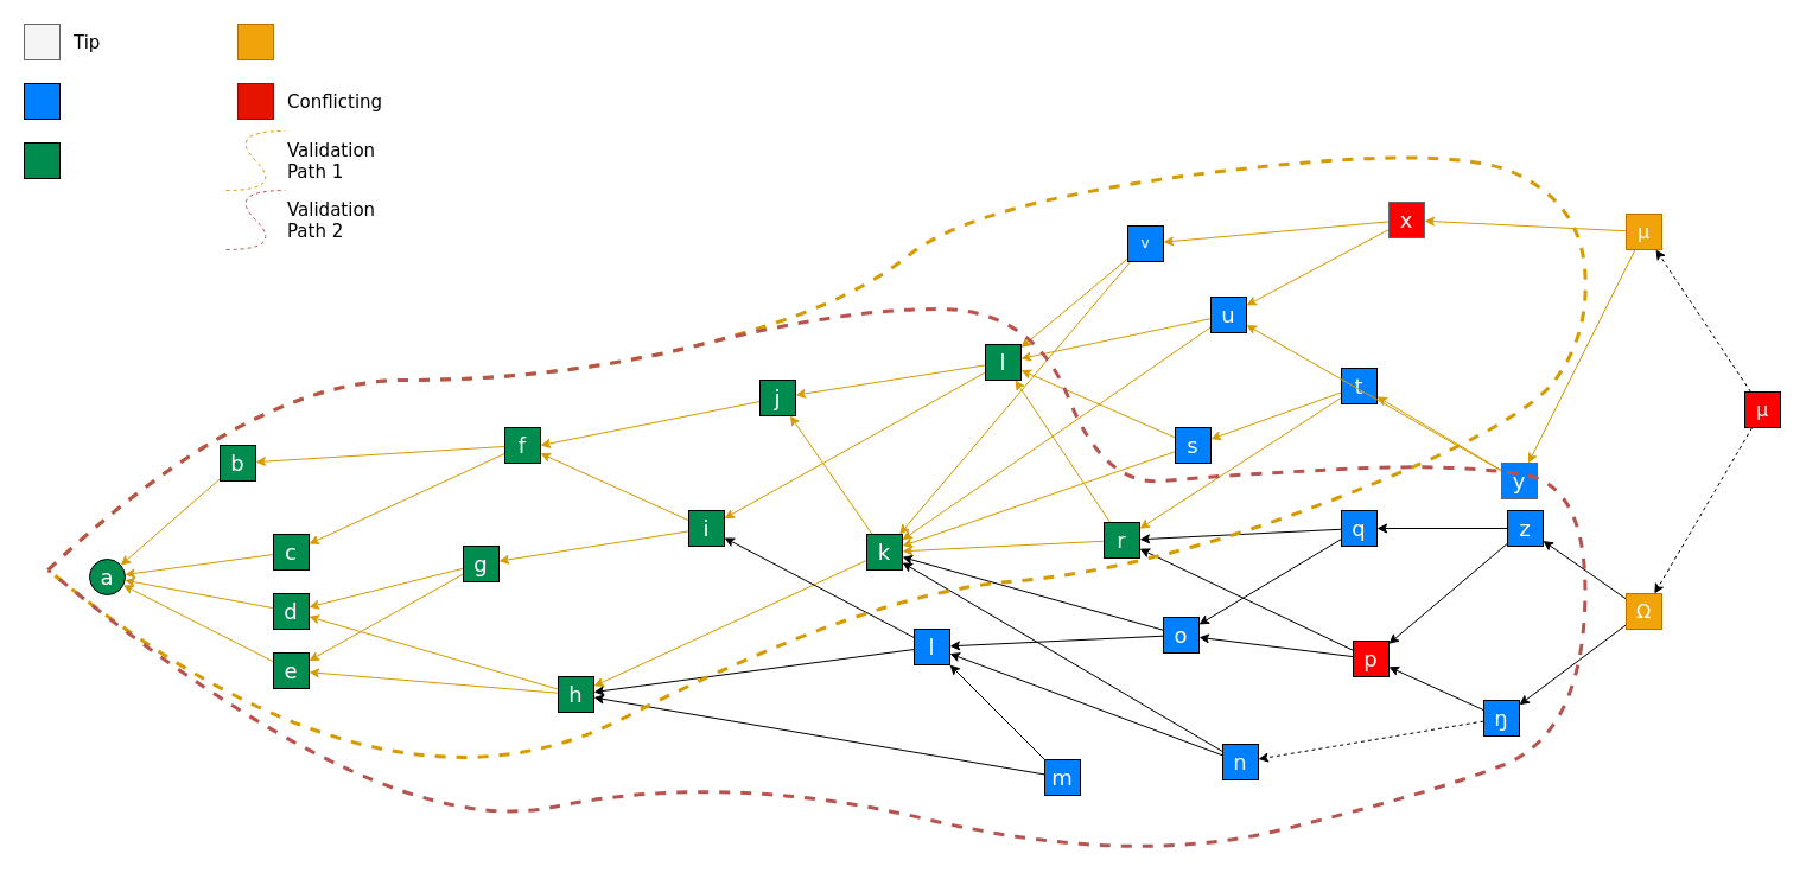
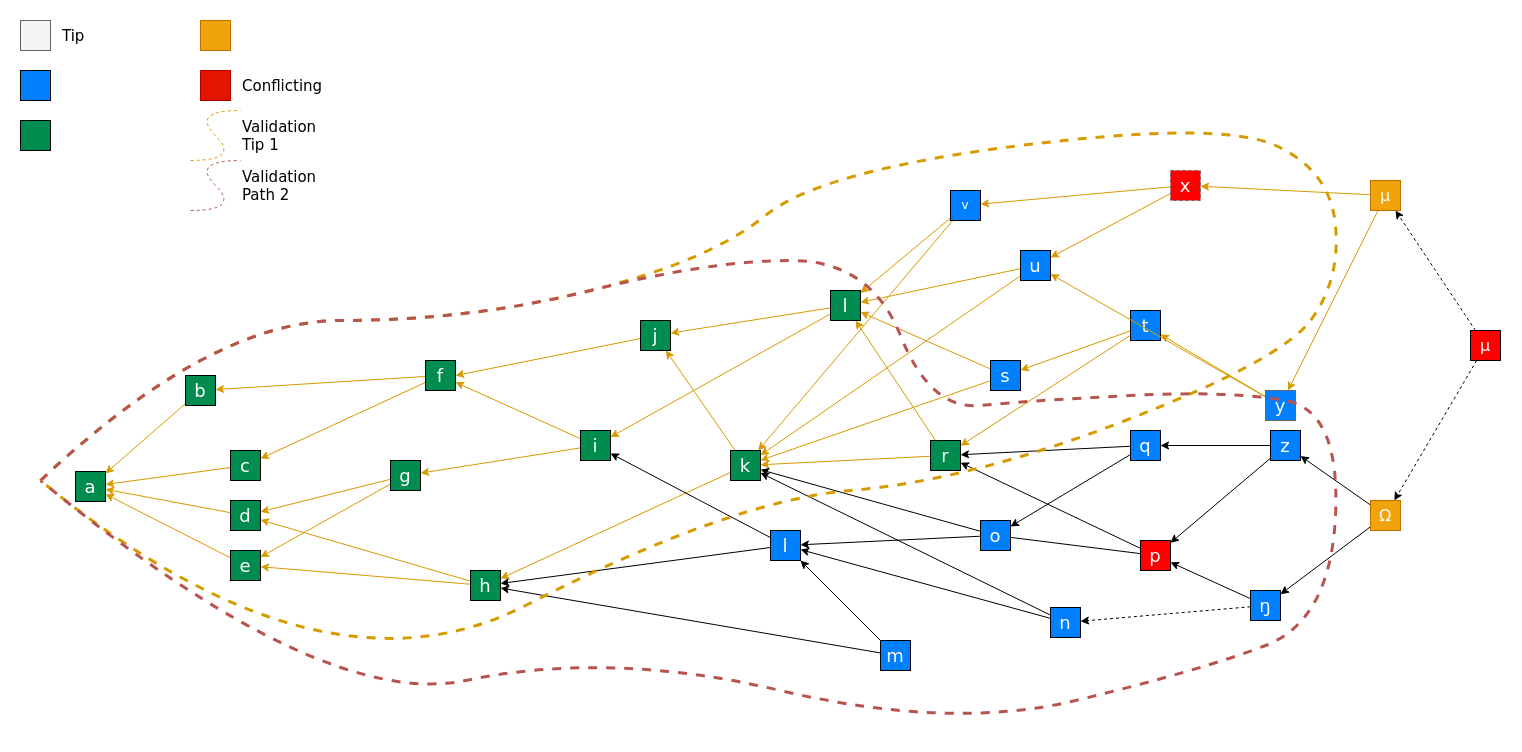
- <mxCell id="83" value="Validation Path 1" style="text;html=1;strokeColor=none;fillColor=none;align=left;verticalAlign=middle;whiteSpace=wrap;rounded=0;fontFamily=Dejavu Sans;fontSize=15;" parent="1" vertex="1"><mxGeometry x="240" y="120" width="60" height="30" as="geometry" /></mxCell>
+ <mxCell id="83" value="Validation Tip 1" style="text;html=1;strokeColor=none;fillColor=none;align=left;verticalAlign=middle;whiteSpace=wrap;rounded=0;fontFamily=Dejavu Sans;fontSize=15;" parent="1" vertex="1"><mxGeometry x="240" y="120" width="60" height="30" as="geometry" /></mxCell>
- <mxCell id="70" value="x" style="whiteSpace=wrap;html=1;aspect=fixed;fillColor=#FF0000;fontColor=#FFFFFF;strokeColor=#666666;fontFamily=Dejavu Sans;fontSize=18;" parent="1" vertex="1"><mxGeometry x="1170" y="170" width="30" height="30" as="geometry" /></mxCell>
+ <mxCell id="70" value="x" style="whiteSpace=wrap;html=1;aspect=fixed;fillColor=#FF0000;fontColor=#FFFFFF;strokeColor=#666666;fontFamily=Dejavu Sans;fontSize=18;dashed=1;" parent="1" vertex="1"><mxGeometry x="1170" y="170" width="30" height="30" as="geometry" /></mxCell>
- <mxCell id="6" value="a" style="ellipse;whiteSpace=wrap;html=1;aspect=fixed;fillColor=#008C4F;strokeColor=#000000;fontFamily=Dejavu Sans;fontColor=#FFFFFF;fontSize=18;" parent="1" vertex="1"><mxGeometry x="75" y="471" width="30" height="30" as="geometry" /></mxCell>
+ <mxCell id="6" value="a" style="whiteSpace=wrap;html=1;aspect=fixed;fillColor=#008C4F;strokeColor=#000000;fontFamily=Dejavu Sans;fontColor=#FFFFFF;fontSize=18;" parent="1" vertex="1"><mxGeometry x="75" y="471" width="30" height="30" as="geometry" /></mxCell>
- <mxCell id="47" style="edgeStyle=none;rounded=0;orthogonalLoop=1;jettySize=auto;html=1;fontFamily=Dejavu Sans;fontSize=18;fontColor=#FFFFFF;strokeColor=#000000;" parent="1" source="49" target="46" edge="1"><mxGeometry relative="1" as="geometry" /></mxCell>
+ <mxCell id="47" style="edgeStyle=none;rounded=0;orthogonalLoop=1;jettySize=auto;html=1;fontFamily=Dejavu Sans;fontSize=18;fontColor=#FFFFFF;strokeColor=#000000;endArrow=none;" parent="1" source="49" target="46" edge="1"><mxGeometry relative="1" as="geometry" /></mxCell>
- <mxCell id="43" value="n" style="whiteSpace=wrap;html=1;aspect=fixed;fillColor=#007FFF;strokeColor=#000000;fontFamily=Dejavu Sans;fontColor=#FFFFFF;fontSize=18;" parent="1" vertex="1"><mxGeometry x="1030" y="627" width="30" height="30" as="geometry" /></mxCell>
+ <mxCell id="43" value="n" style="whiteSpace=wrap;html=1;aspect=fixed;fillColor=#007FFF;strokeColor=#000000;fontFamily=Dejavu Sans;fontColor=#FFFFFF;fontSize=18;" parent="1" vertex="1"><mxGeometry x="1050" y="607" width="30" height="30" as="geometry" /></mxCell>
